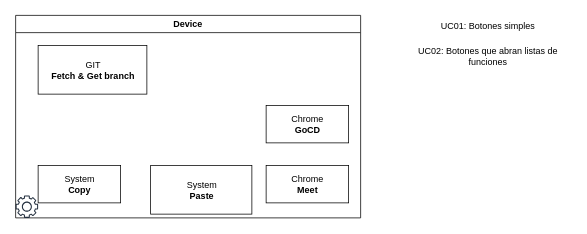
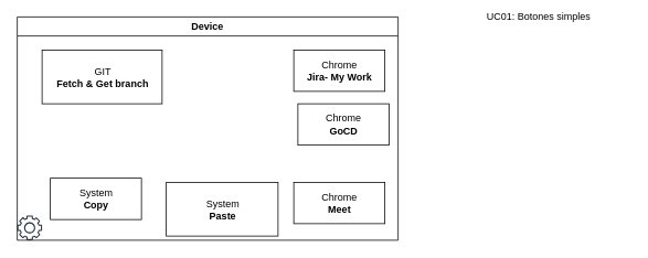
- <mxCell id="10" value="&lt;div&gt;UC01: Botones simples&lt;/div&gt;" style="text;html=1;strokeColor=none;fillColor=none;align=center;verticalAlign=middle;whiteSpace=wrap;rounded=0;" parent="1" vertex="1"><mxGeometry x="540" y="20" width="220" height="30" as="geometry" /></mxCell>
+ <mxCell id="10" value="&lt;div&gt;UC01: Botones simples&lt;/div&gt;" style="text;html=1;strokeColor=none;fillColor=none;align=center;verticalAlign=middle;whiteSpace=wrap;rounded=0;" parent="1" vertex="1"><mxGeometry x="540" y="5" width="220" height="30" as="geometry" /></mxCell>
- <mxCell id="11" value="&lt;div&gt;UC02: Botones que abran listas de funciones&lt;br&gt;&lt;/div&gt;" style="text;html=1;strokeColor=none;fillColor=none;align=center;verticalAlign=middle;whiteSpace=wrap;rounded=0;" parent="1" vertex="1"><mxGeometry x="540" y="60" width="220" height="30" as="geometry" /></mxCell>
+ <mxCell id="4" value="Chrome&lt;br&gt;&lt;b&gt;Jira- My Work&lt;br&gt;&lt;/b&gt;" style="html=1;verticalAlign=middle;" parent="2" vertex="1"><mxGeometry x="334" y="40" width="110" height="50" as="geometry" /></mxCell>
- <mxCell id="6" value="Chrome&lt;br&gt;&lt;b&gt;GoCD&lt;br&gt;&lt;/b&gt;" style="html=1;verticalAlign=middle;" parent="2" vertex="1"><mxGeometry x="334" y="120" width="110" height="50" as="geometry" /></mxCell>
+ <mxCell id="6" value="Chrome&lt;br&gt;&lt;b&gt;GoCD&lt;br&gt;&lt;/b&gt;" style="html=1;verticalAlign=middle;" parent="2" vertex="1"><mxGeometry x="339" y="105" width="110" height="50" as="geometry" /></mxCell>
- <mxCell id="8" value="System&lt;br&gt;&lt;b&gt;Copy&lt;br&gt;&lt;/b&gt;" style="html=1;verticalAlign=middle;" parent="2" vertex="1"><mxGeometry x="30" y="200" width="110" height="50" as="geometry" /></mxCell>
+ <mxCell id="8" value="System&lt;br&gt;&lt;b&gt;Copy&lt;br&gt;&lt;/b&gt;" style="html=1;verticalAlign=middle;" parent="2" vertex="1"><mxGeometry x="40" y="195" width="110" height="50" as="geometry" /></mxCell>
